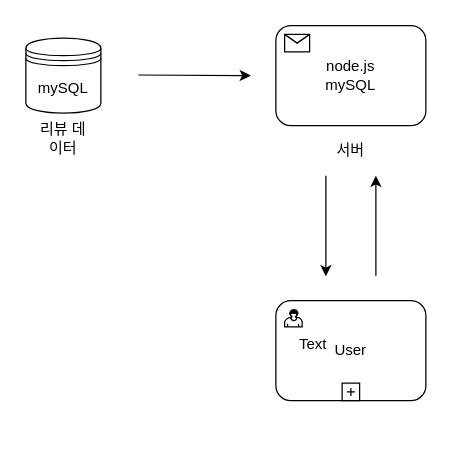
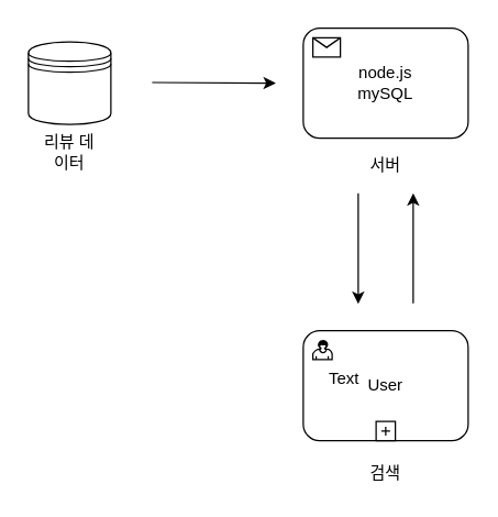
- <mxCell id="3" value="mySQL" style="text;html=1;strokeColor=none;fillColor=none;align=center;verticalAlign=middle;whiteSpace=wrap;rounded=0;" vertex="1" parent="1"><mxGeometry x="30" y="60" width="40" height="20" as="geometry" /></mxCell>
+ <mxCell id="15" value="검색" style="text;html=1;strokeColor=none;fillColor=none;align=center;verticalAlign=middle;whiteSpace=wrap;rounded=0;" vertex="1" parent="1"><mxGeometry x="260" y="334" width="40" height="20" as="geometry" /></mxCell>
